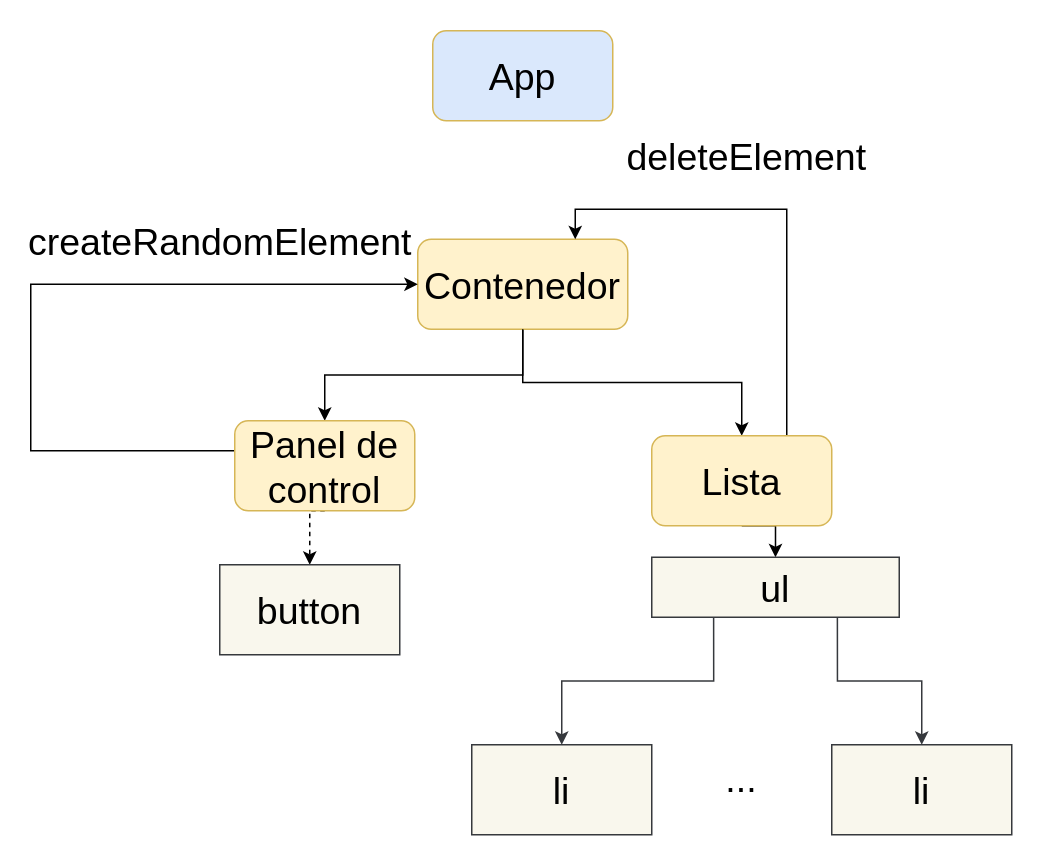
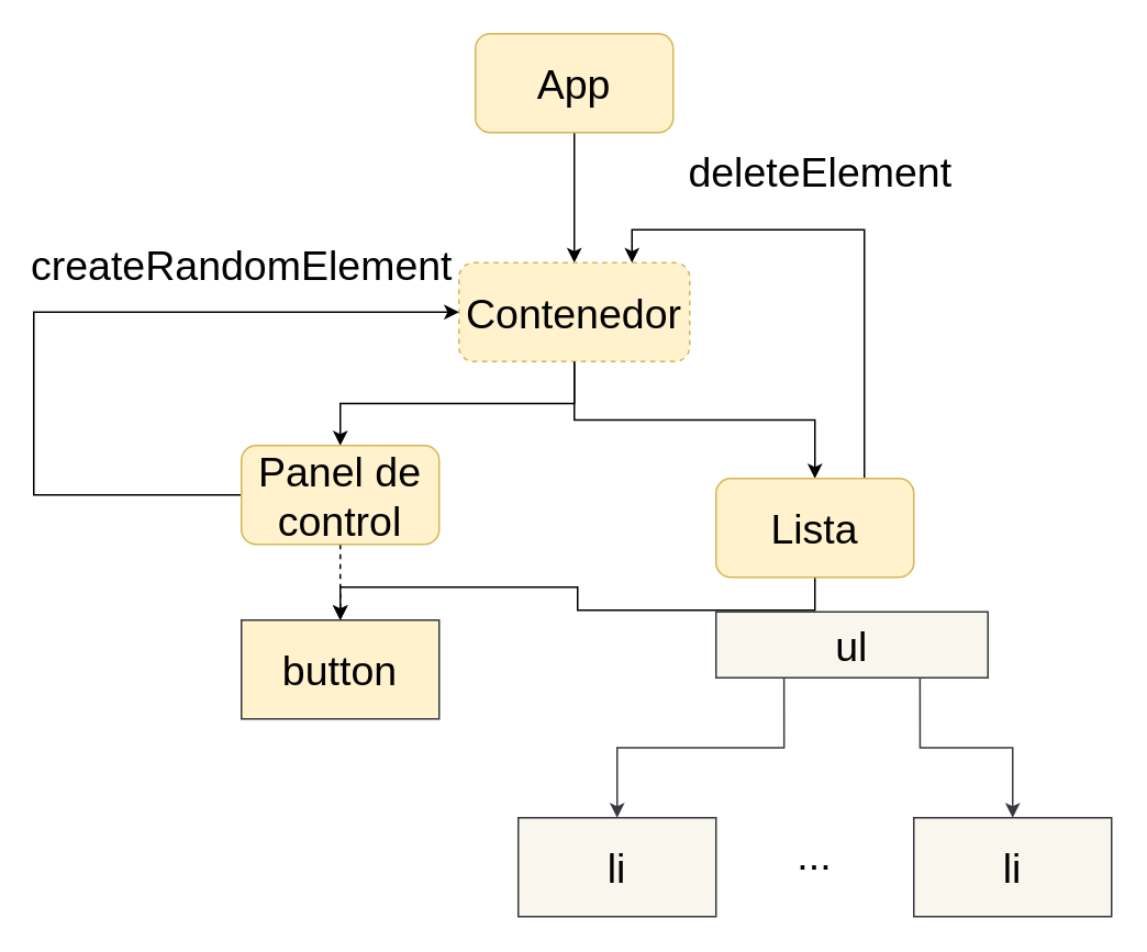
- <mxCell id="3" value="App" style="rounded=1;whiteSpace=wrap;html=1;fontSize=25;fillColor=#dae8fc;strokeColor=#d6b656;" vertex="1" parent="1"><mxGeometry x="288" y="20" width="120" height="60" as="geometry" /></mxCell>
+ <mxCell id="3" value="App" style="rounded=1;whiteSpace=wrap;html=1;fontSize=25;fillColor=#fff2cc;strokeColor=#d6b656;" vertex="1" parent="1"><mxGeometry x="288" y="20" width="120" height="60" as="geometry" /></mxCell>
+ <mxCell id="2" value="" style="edgeStyle=orthogonalEdgeStyle;rounded=0;orthogonalLoop=1;jettySize=auto;html=1;fontSize=25;" edge="1" parent="1" source="3" target="5"><mxGeometry relative="1" as="geometry" /></mxCell>
- <mxCell id="5" value="Contenedor" style="rounded=1;whiteSpace=wrap;html=1;fontSize=25;fillColor=#fff2cc;strokeColor=#d6b656;" vertex="1" parent="1"><mxGeometry x="278" y="159" width="140" height="60" as="geometry" /></mxCell>
+ <mxCell id="5" value="Contenedor" style="rounded=1;whiteSpace=wrap;html=1;fontSize=25;fillColor=#fff2cc;strokeColor=#d6b656;dashed=1;" vertex="1" parent="1"><mxGeometry x="278" y="159" width="140" height="60" as="geometry" /></mxCell>
- <mxCell id="9" value="Panel de control" style="rounded=1;whiteSpace=wrap;html=1;fontSize=25;fillColor=#fff2cc;strokeColor=#d6b656;" vertex="1" parent="1"><mxGeometry x="156" y="280" width="120" height="60" as="geometry" /></mxCell>
+ <mxCell id="9" value="Panel de control" style="rounded=1;whiteSpace=wrap;html=1;fontSize=25;fillColor=#fff2cc;strokeColor=#d6b656;" vertex="1" parent="1"><mxGeometry x="146" y="270" width="120" height="60" as="geometry" /></mxCell>
- <mxCell id="10" style="edgeStyle=orthogonalEdgeStyle;rounded=0;orthogonalLoop=1;jettySize=auto;html=1;exitX=0.5;exitY=1;exitDx=0;exitDy=0;entryX=0.5;entryY=0;entryDx=0;entryDy=0;fontSize=25;" edge="1" parent="1" source="12" target="16"><mxGeometry relative="1" as="geometry" /></mxCell>
+ <mxCell id="10" style="edgeStyle=orthogonalEdgeStyle;rounded=0;orthogonalLoop=1;jettySize=auto;html=1;exitX=0.5;exitY=1;exitDx=0;exitDy=0;fontSize=25;" edge="1" parent="1" source="12" target="13"><mxGeometry relative="1" as="geometry" /></mxCell>
- <mxCell id="13" value="button" style="rounded=0;whiteSpace=wrap;html=1;fontSize=25;fillColor=#f9f7ed;strokeColor=#36393d;" vertex="1" parent="1"><mxGeometry x="146" y="376" width="120" height="60" as="geometry" /></mxCell>
+ <mxCell id="13" value="button" style="rounded=0;whiteSpace=wrap;html=1;fontSize=25;fillColor=#fff2cc;strokeColor=#36393d;" vertex="1" parent="1"><mxGeometry x="146" y="376" width="120" height="60" as="geometry" /></mxCell>
